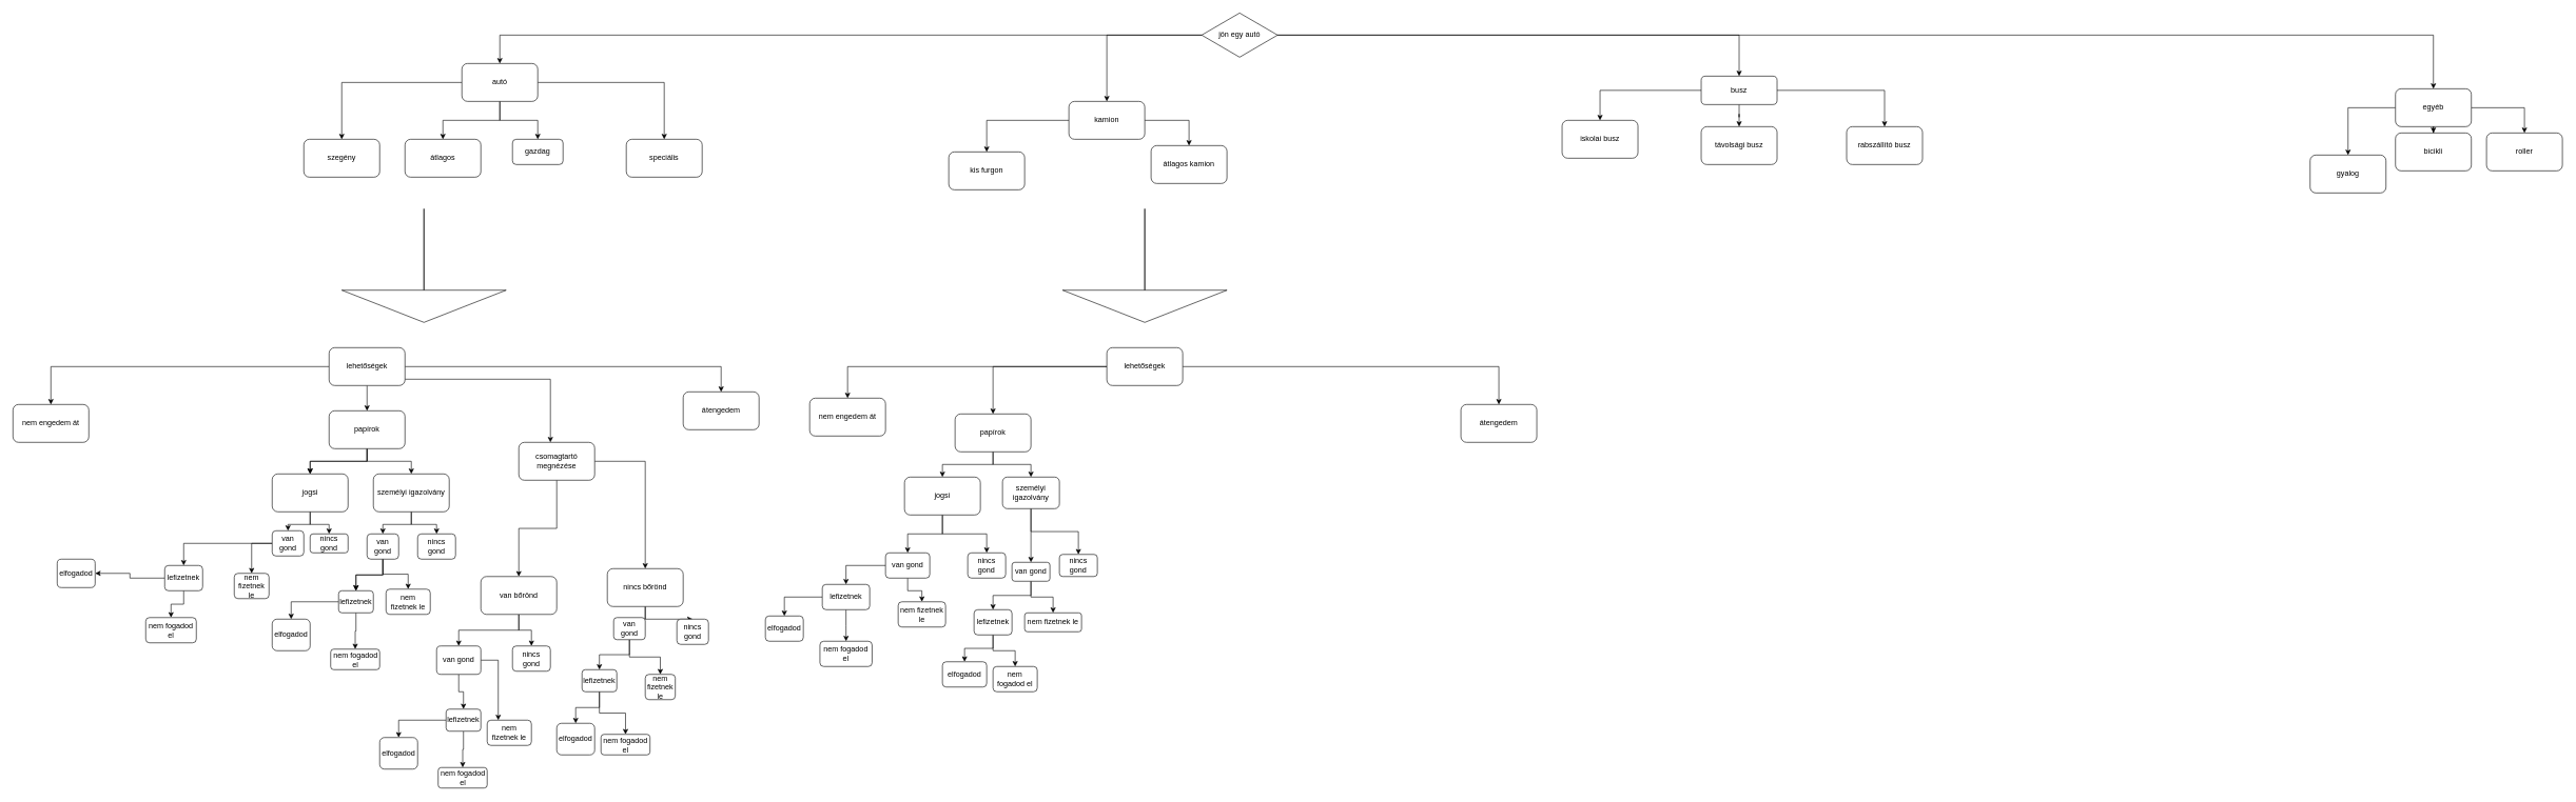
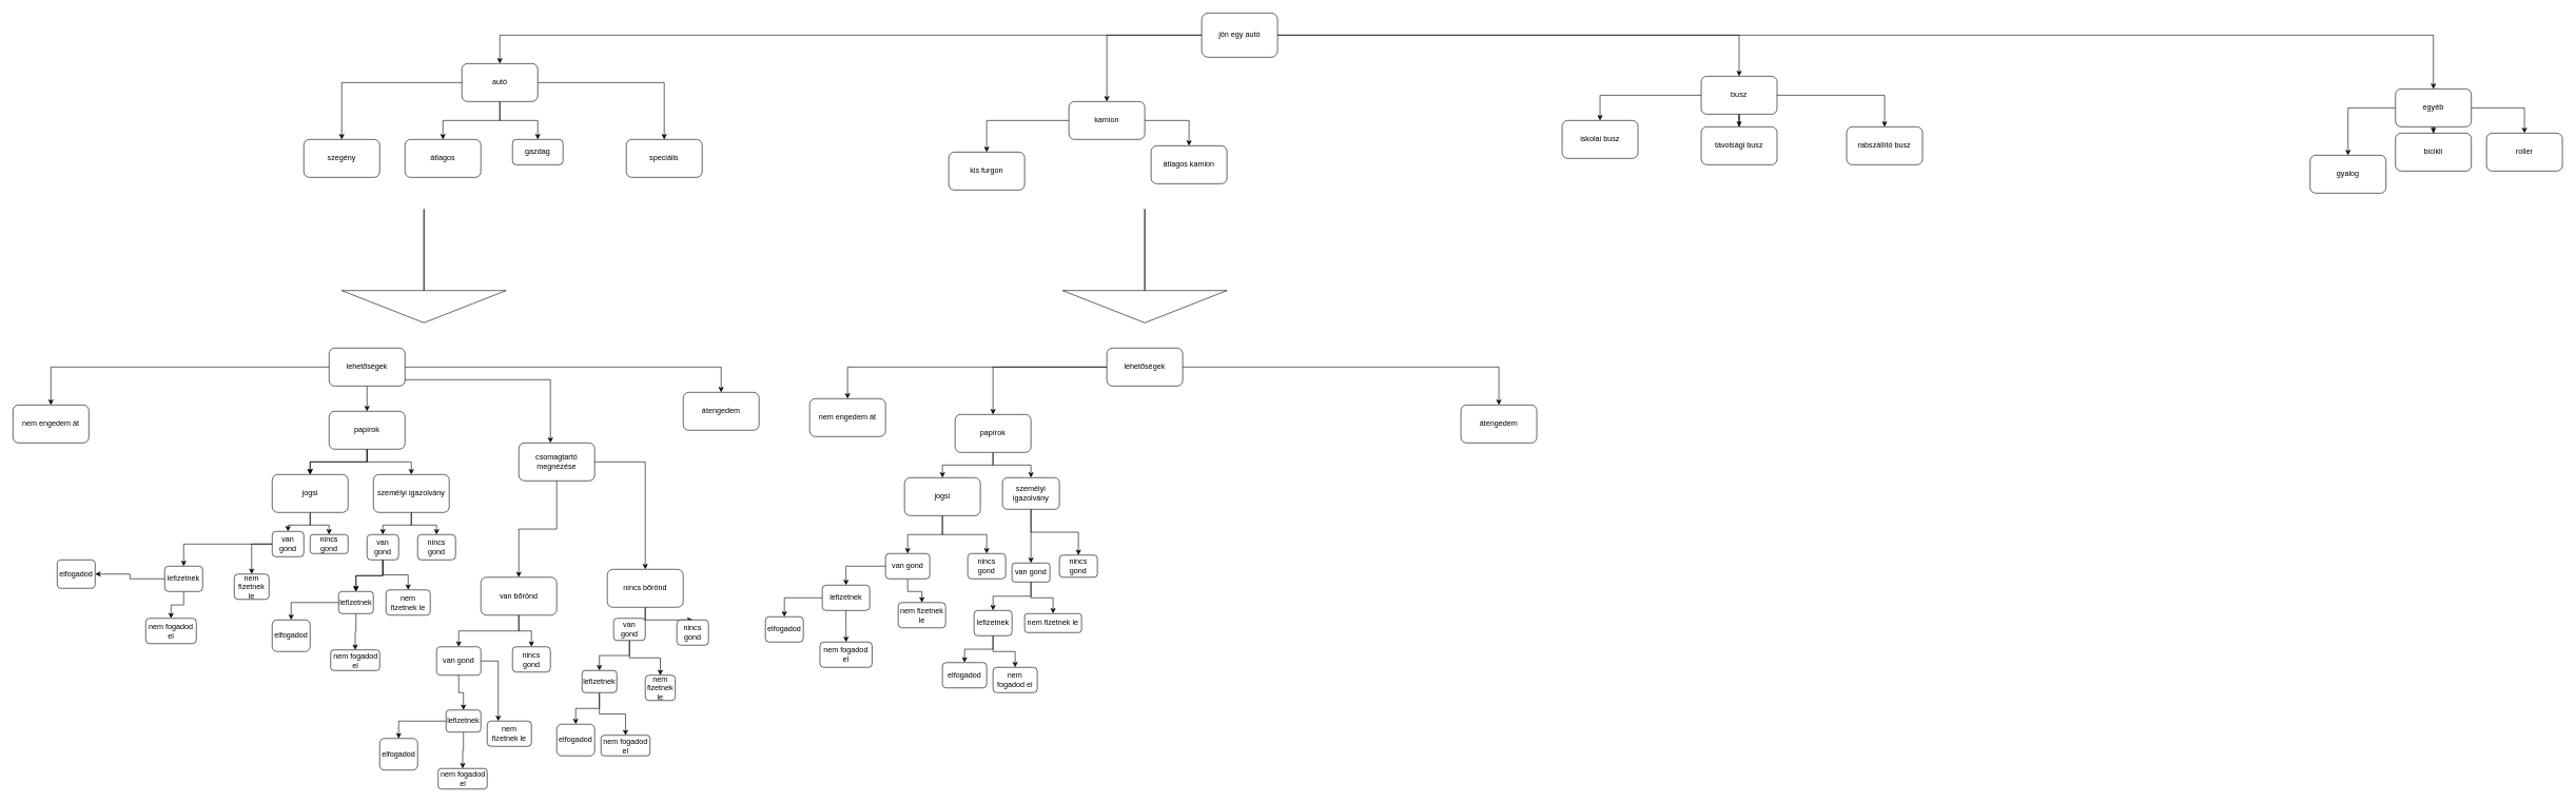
- <mxCell id="6" value="jön egy autó" style="rhombus;whiteSpace=wrap;html=1;" parent="1" vertex="1"><mxGeometry x="1900" y="20" width="120" height="70" as="geometry" /></mxCell>
+ <mxCell id="6" value="jön egy autó" style="rounded=1;whiteSpace=wrap;html=1;" parent="1" vertex="1"><mxGeometry x="1900" y="20" width="120" height="70" as="geometry" /></mxCell>
- <mxCell id="18" value="busz" style="rounded=1;whiteSpace=wrap;html=1;" parent="1" vertex="1"><mxGeometry x="2690" y="120" width="120" height="45" as="geometry" /></mxCell>
+ <mxCell id="18" value="busz" style="rounded=1;whiteSpace=wrap;html=1;" parent="1" vertex="1"><mxGeometry x="2690" y="120" width="120" height="60" as="geometry" /></mxCell>
